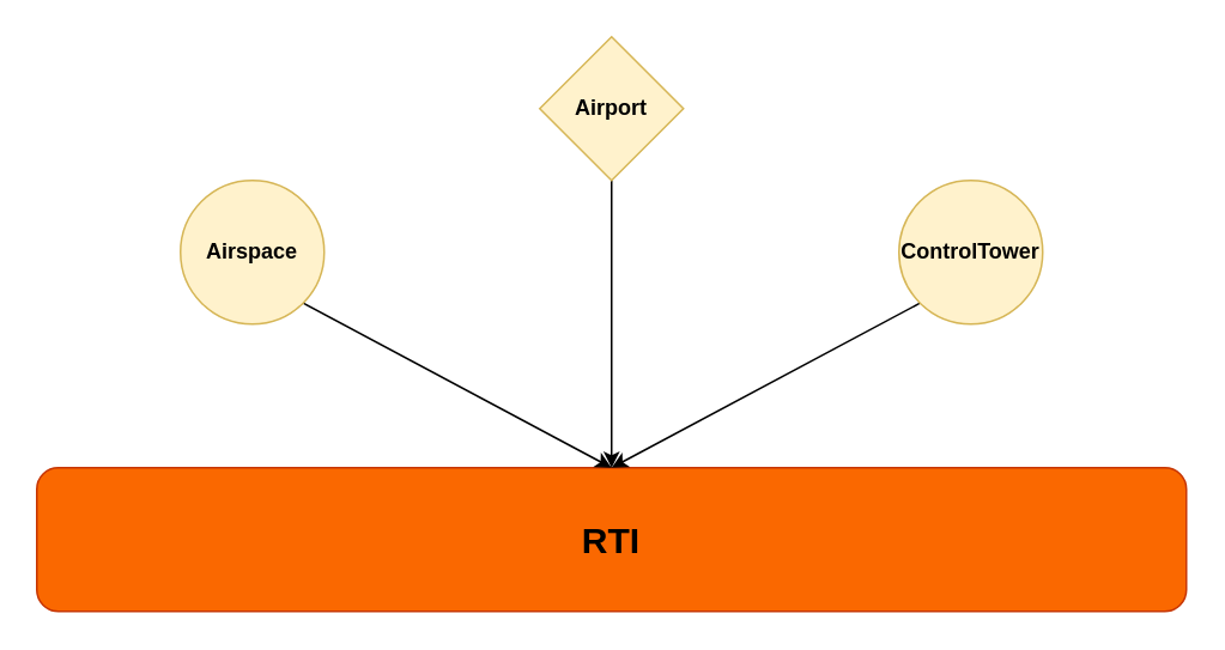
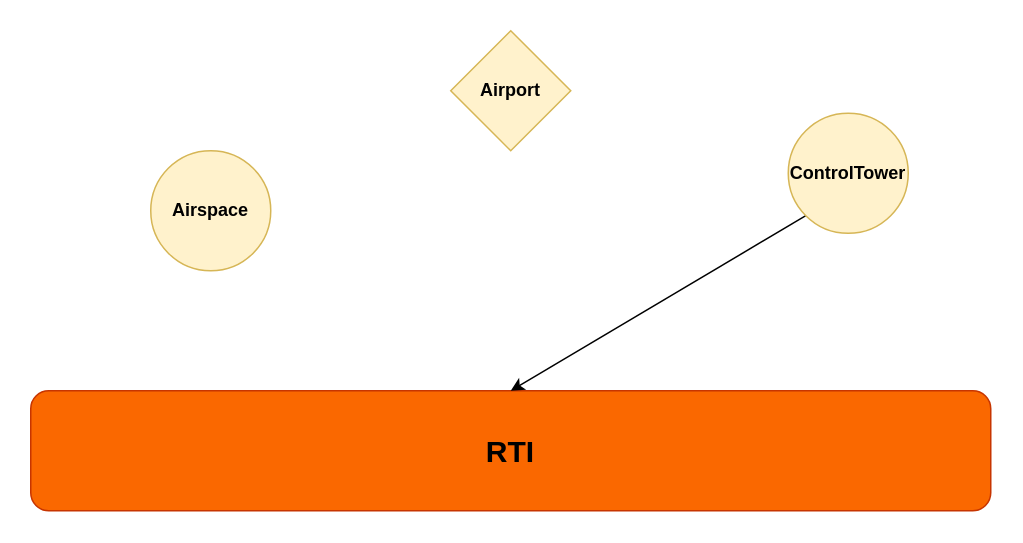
- <mxCell id="8" value="ControlTower" style="ellipse;whiteSpace=wrap;html=1;aspect=fixed;fontStyle=1;fillColor=#fff2cc;strokeColor=#d6b656;" vertex="1" parent="1"><mxGeometry x="500" y="100" width="80" height="80" as="geometry" /></mxCell>
+ <mxCell id="8" value="ControlTower" style="ellipse;whiteSpace=wrap;html=1;aspect=fixed;fontStyle=1;fillColor=#fff2cc;strokeColor=#d6b656;" vertex="1" parent="1"><mxGeometry x="525" y="75" width="80" height="80" as="geometry" /></mxCell>
- <mxCell id="5" style="edgeStyle=orthogonalEdgeStyle;rounded=0;orthogonalLoop=1;jettySize=auto;html=1;exitX=0.5;exitY=1;exitDx=0;exitDy=0;entryX=0.5;entryY=0;entryDx=0;entryDy=0;fontStyle=1" edge="1" parent="1" source="6" target="2"><mxGeometry relative="1" as="geometry" /></mxCell>
- <mxCell id="3" style="rounded=0;orthogonalLoop=1;jettySize=auto;html=1;exitX=1;exitY=1;exitDx=0;exitDy=0;entryX=0.5;entryY=0;entryDx=0;entryDy=0;fontStyle=1" edge="1" parent="1" source="4" target="2"><mxGeometry relative="1" as="geometry" /></mxCell>
